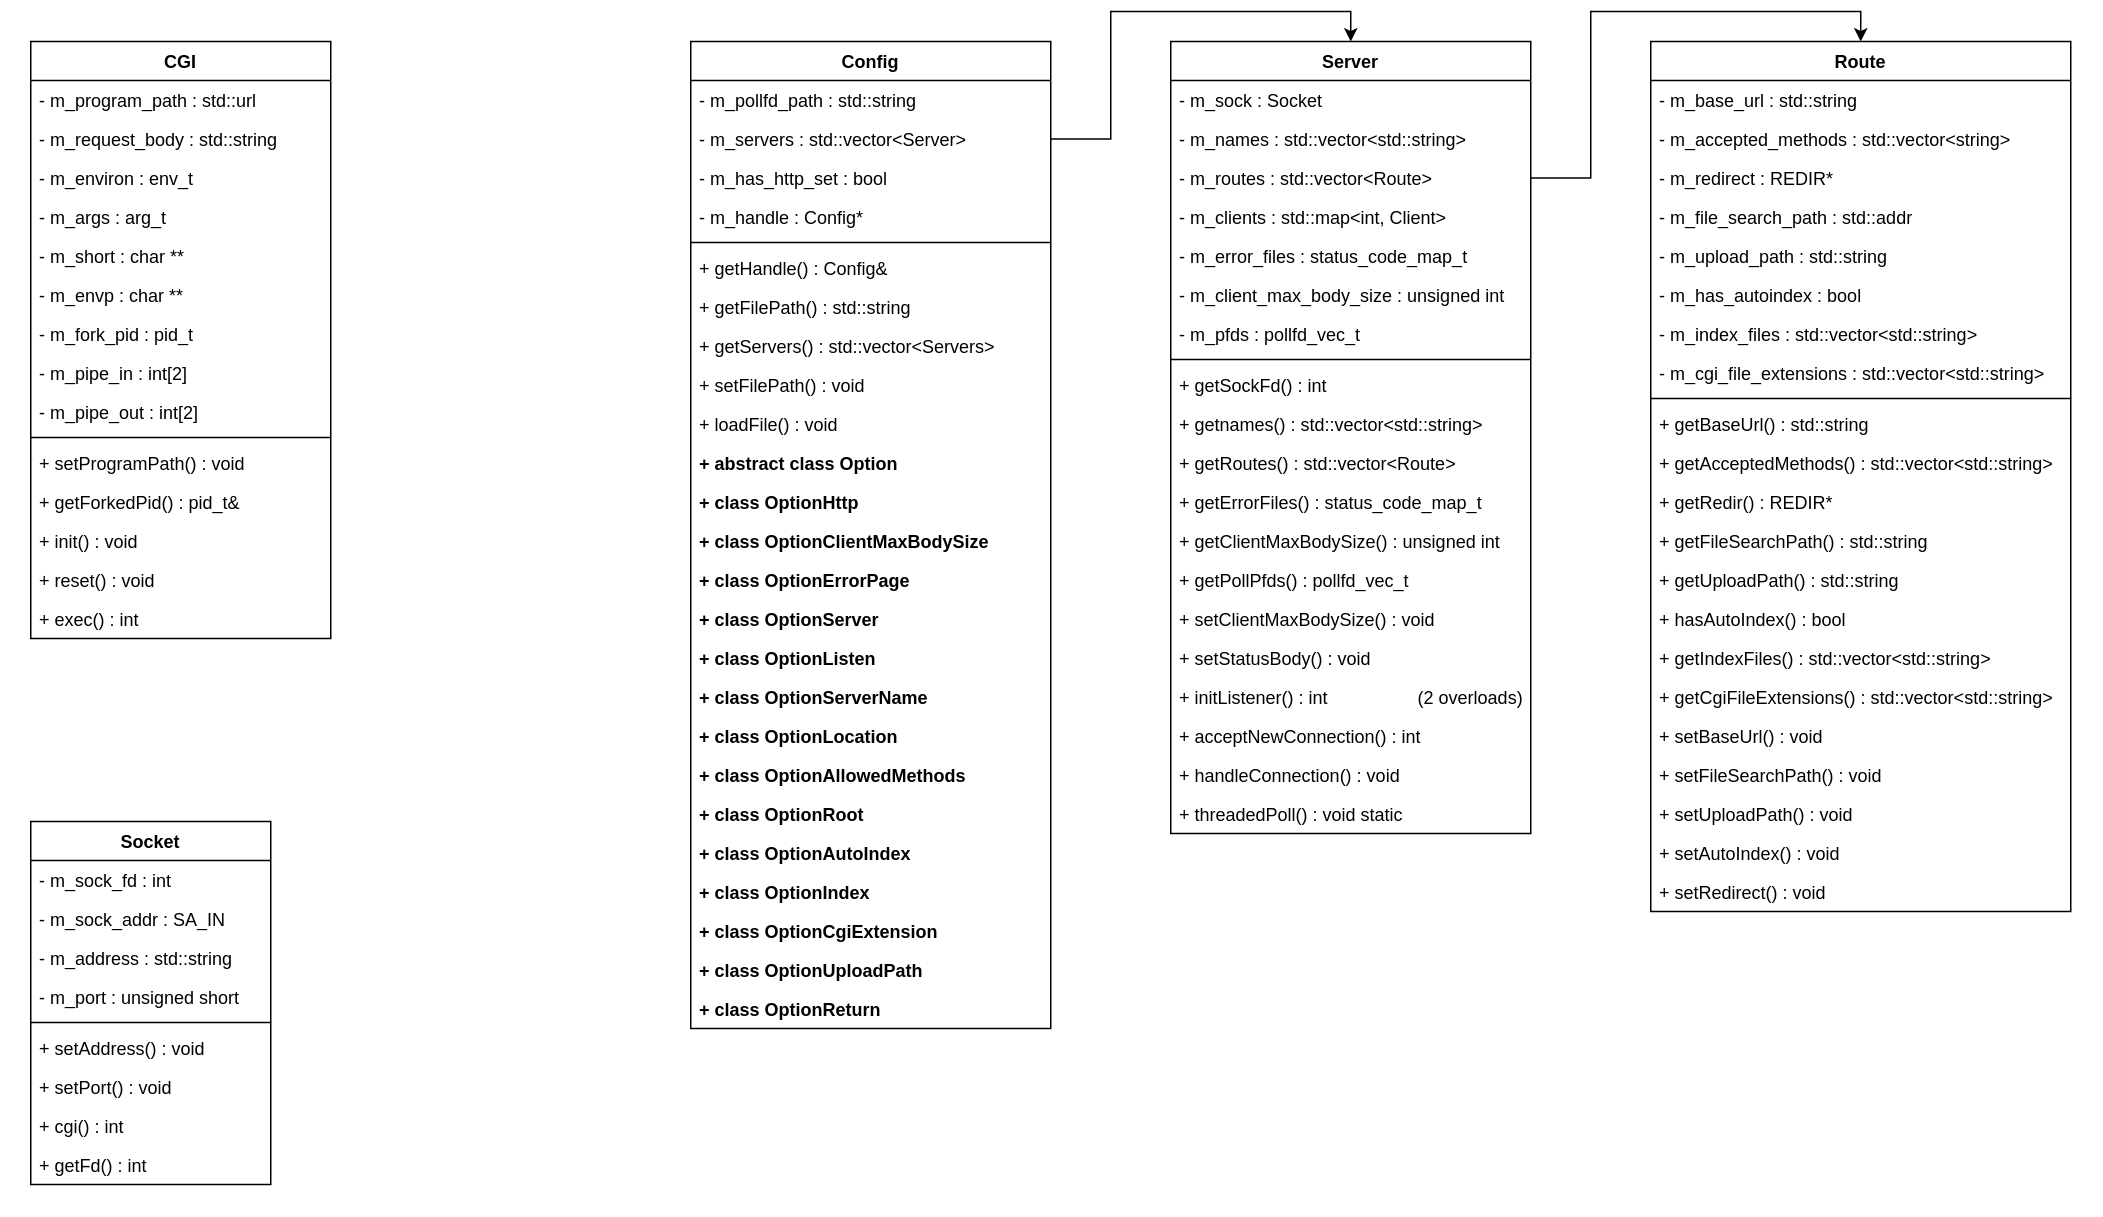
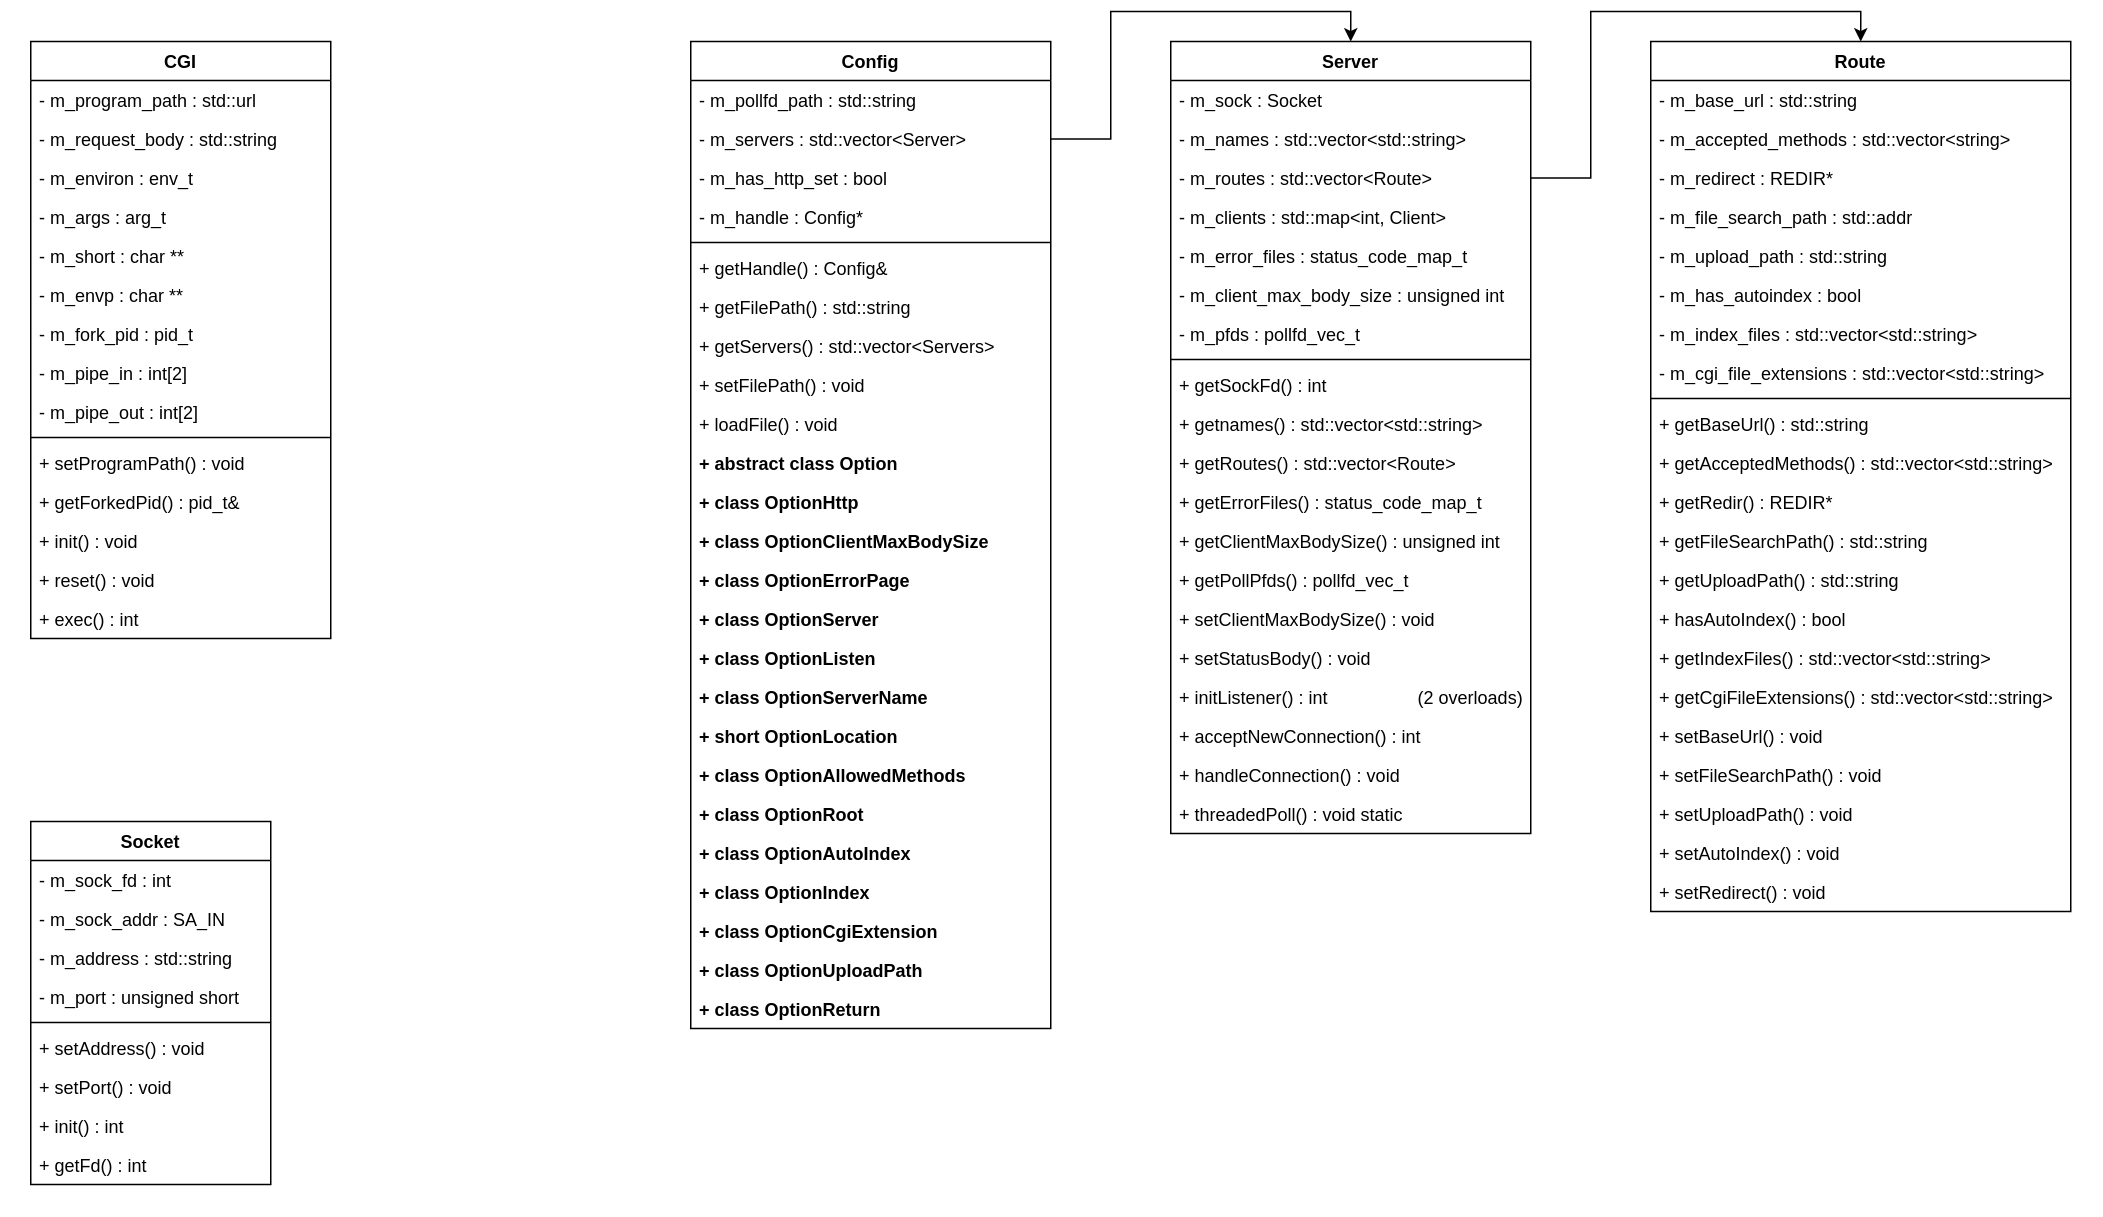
- <mxCell id="80" value="+ class OptionLocation" style="text;strokeColor=none;fillColor=none;align=left;verticalAlign=top;spacingLeft=4;spacingRight=4;overflow=hidden;rotatable=0;points=[[0,0.5],[1,0.5]];portConstraint=eastwest;fontStyle=1" parent="62" vertex="1"><mxGeometry y="450" width="240" height="26" as="geometry" /></mxCell>
+ <mxCell id="80" value="+ short OptionLocation" style="text;strokeColor=none;fillColor=none;align=left;verticalAlign=top;spacingLeft=4;spacingRight=4;overflow=hidden;rotatable=0;points=[[0,0.5],[1,0.5]];portConstraint=eastwest;fontStyle=1" parent="62" vertex="1"><mxGeometry y="450" width="240" height="26" as="geometry" /></mxCell>
- <mxCell id="96" value="+ cgi() : int" style="text;strokeColor=none;fillColor=none;align=left;verticalAlign=top;spacingLeft=4;spacingRight=4;overflow=hidden;rotatable=0;points=[[0,0.5],[1,0.5]];portConstraint=eastwest;" parent="88" vertex="1"><mxGeometry y="190" width="160" height="26" as="geometry" /></mxCell>
+ <mxCell id="96" value="+ init() : int" style="text;strokeColor=none;fillColor=none;align=left;verticalAlign=top;spacingLeft=4;spacingRight=4;overflow=hidden;rotatable=0;points=[[0,0.5],[1,0.5]];portConstraint=eastwest;" parent="88" vertex="1"><mxGeometry y="190" width="160" height="26" as="geometry" /></mxCell>
